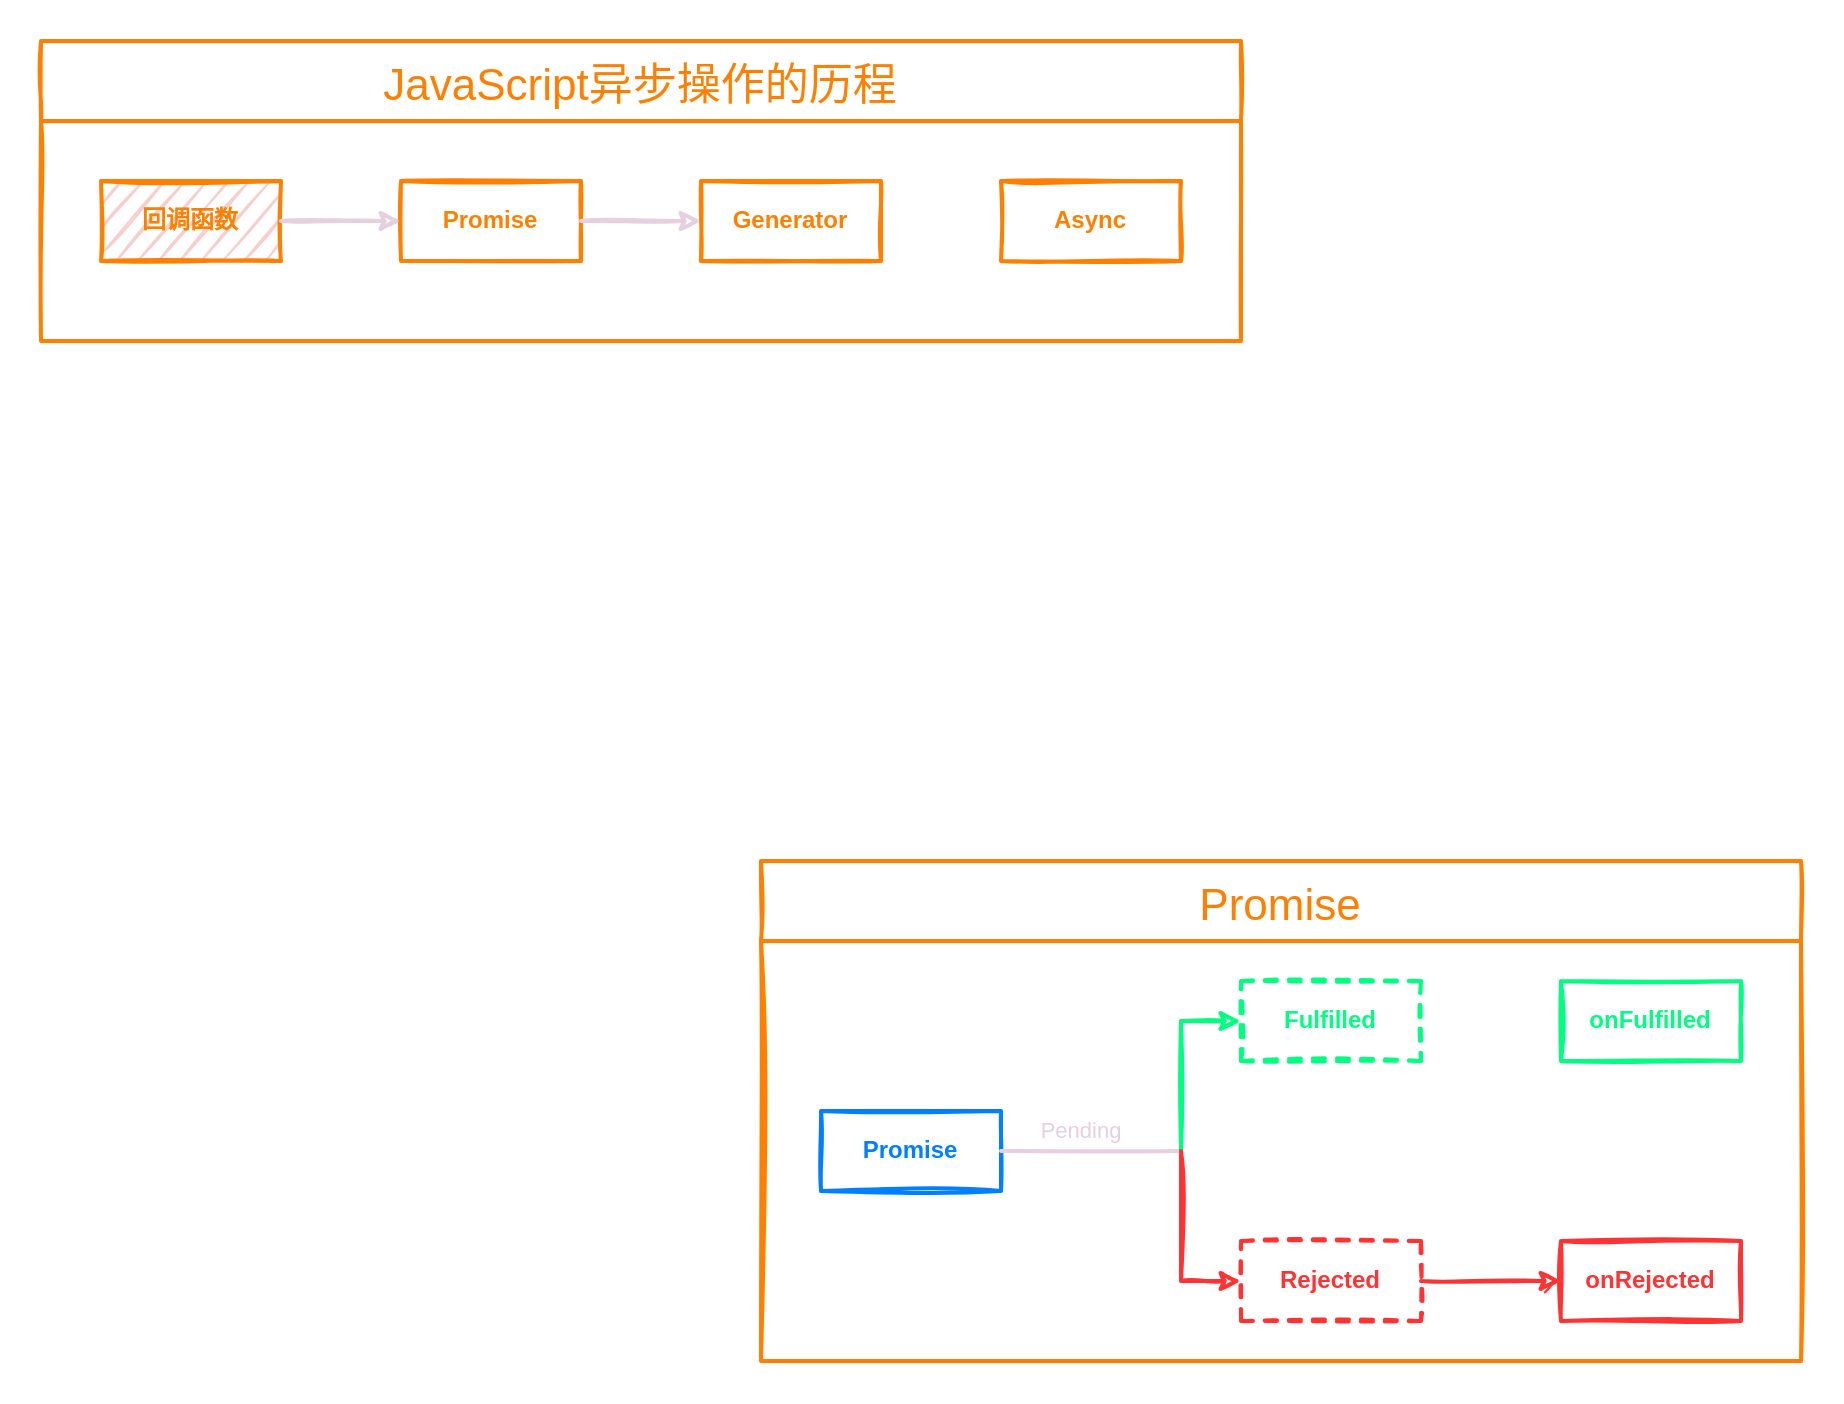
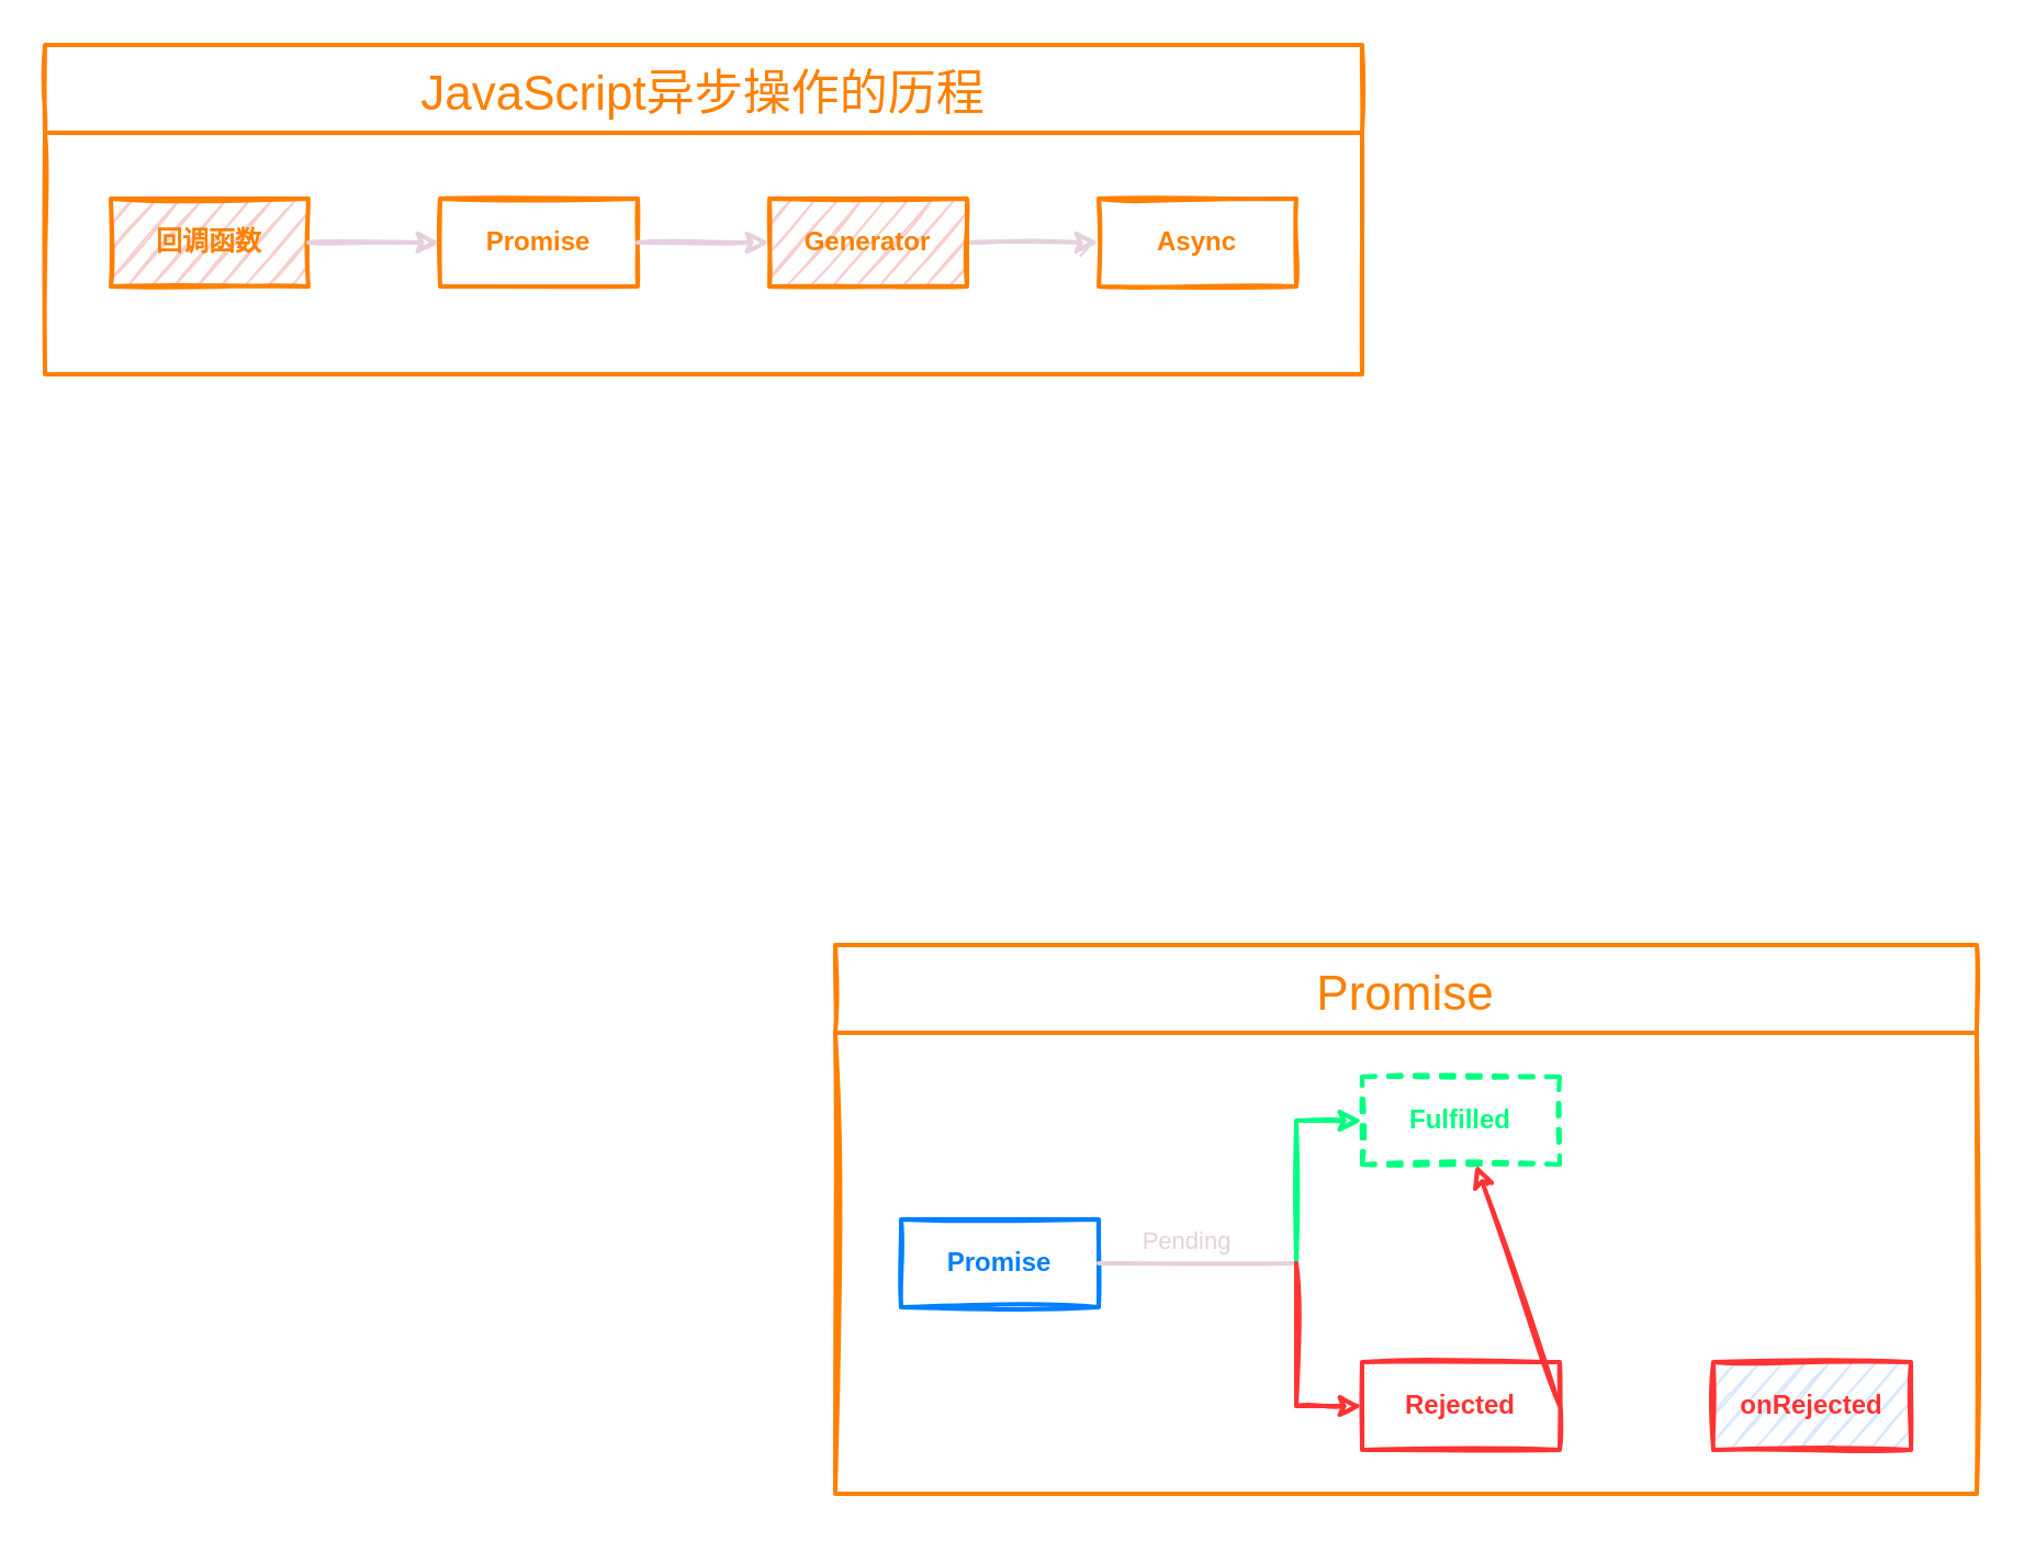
- <mxCell id="8" value="&lt;b style=&quot;&quot;&gt;&lt;font color=&quot;#ff8000&quot;&gt;Generator&lt;/font&gt;&lt;/b&gt;" style="rounded=0;whiteSpace=wrap;html=1;strokeColor=#FF8000;strokeWidth=2;sketch=1;" vertex="1" parent="2"><mxGeometry x="330" y="70" width="90" height="40" as="geometry" /></mxCell>
+ <mxCell id="8" value="&lt;b style=&quot;&quot;&gt;&lt;font color=&quot;#ff8000&quot;&gt;Generator&lt;/font&gt;&lt;/b&gt;" style="rounded=0;whiteSpace=wrap;html=1;strokeColor=#FF8000;strokeWidth=2;sketch=1;fillColor=#f8cecc;" vertex="1" parent="2"><mxGeometry x="330" y="70" width="90" height="40" as="geometry" /></mxCell>
+ <mxCell id="7" style="edgeStyle=none;rounded=0;sketch=1;orthogonalLoop=1;jettySize=auto;html=1;exitX=1;exitY=0.5;exitDx=0;exitDy=0;entryX=0;entryY=0.5;entryDx=0;entryDy=0;fontColor=#FF8000;strokeColor=#E6D0DE;strokeWidth=2;" edge="1" parent="2" source="8" target="6"><mxGeometry relative="1" as="geometry" /></mxCell>
- <mxCell id="16" value="&lt;b&gt;&lt;font color=&quot;#00ff80&quot;&gt;onFulfilled&lt;/font&gt;&lt;/b&gt;" style="rounded=0;whiteSpace=wrap;html=1;strokeWidth=2;strokeColor=#00FF80;sketch=1;" vertex="1" parent="11"><mxGeometry x="370" width="90" height="40" as="geometry" /></mxCell>
- <mxCell id="14" value="&lt;b&gt;&lt;font color=&quot;#ff3333&quot;&gt;Rejected&lt;/font&gt;&lt;/b&gt;" style="rounded=0;whiteSpace=wrap;html=1;strokeWidth=2;strokeColor=#FF3333;sketch=1;dashed=1;" vertex="1" parent="11"><mxGeometry x="210" y="130" width="90" height="40" as="geometry" /></mxCell>
+ <mxCell id="14" value="&lt;b&gt;&lt;font color=&quot;#ff3333&quot;&gt;Rejected&lt;/font&gt;&lt;/b&gt;" style="rounded=0;whiteSpace=wrap;html=1;strokeWidth=2;strokeColor=#FF3333;sketch=1;" vertex="1" parent="11"><mxGeometry x="210" y="130" width="90" height="40" as="geometry" /></mxCell>
- <mxCell id="19" value="" style="endArrow=classic;html=1;rounded=0;fontColor=#FF3333;strokeWidth=2;entryX=0;entryY=0.5;entryDx=0;entryDy=0;sketch=1;strokeColor=#FF3333;exitX=1;exitY=0.5;exitDx=0;exitDy=0;" edge="1" parent="11" source="14" target="15"><mxGeometry width="50" height="50" relative="1" as="geometry"><mxPoint x="310" y="30" as="sourcePoint" /><mxPoint x="400" y="30" as="targetPoint" /></mxGeometry></mxCell>
+ <mxCell id="19" value="" style="endArrow=classic;html=1;rounded=0;fontColor=#FF3333;strokeWidth=2;sketch=1;strokeColor=#FF3333;exitX=1;exitY=0.5;exitDx=0;exitDy=0;" edge="1" parent="11" source="14" target="13"><mxGeometry width="50" height="50" relative="1" as="geometry"><mxPoint x="310" y="30" as="sourcePoint" /><mxPoint x="400" y="30" as="targetPoint" /></mxGeometry></mxCell>
- <mxCell id="15" value="&lt;b&gt;&lt;font color=&quot;#ff3333&quot;&gt;onRejected&lt;/font&gt;&lt;/b&gt;" style="rounded=0;whiteSpace=wrap;html=1;strokeWidth=2;strokeColor=#FF3333;sketch=1;" vertex="1" parent="11"><mxGeometry x="370" y="130" width="90" height="40" as="geometry" /></mxCell>
+ <mxCell id="15" value="&lt;b&gt;&lt;font color=&quot;#ff3333&quot;&gt;onRejected&lt;/font&gt;&lt;/b&gt;" style="rounded=0;whiteSpace=wrap;html=1;strokeWidth=2;strokeColor=#FF3333;sketch=1;fillColor=#dae8fc;" vertex="1" parent="11"><mxGeometry x="370" y="130" width="90" height="40" as="geometry" /></mxCell>
